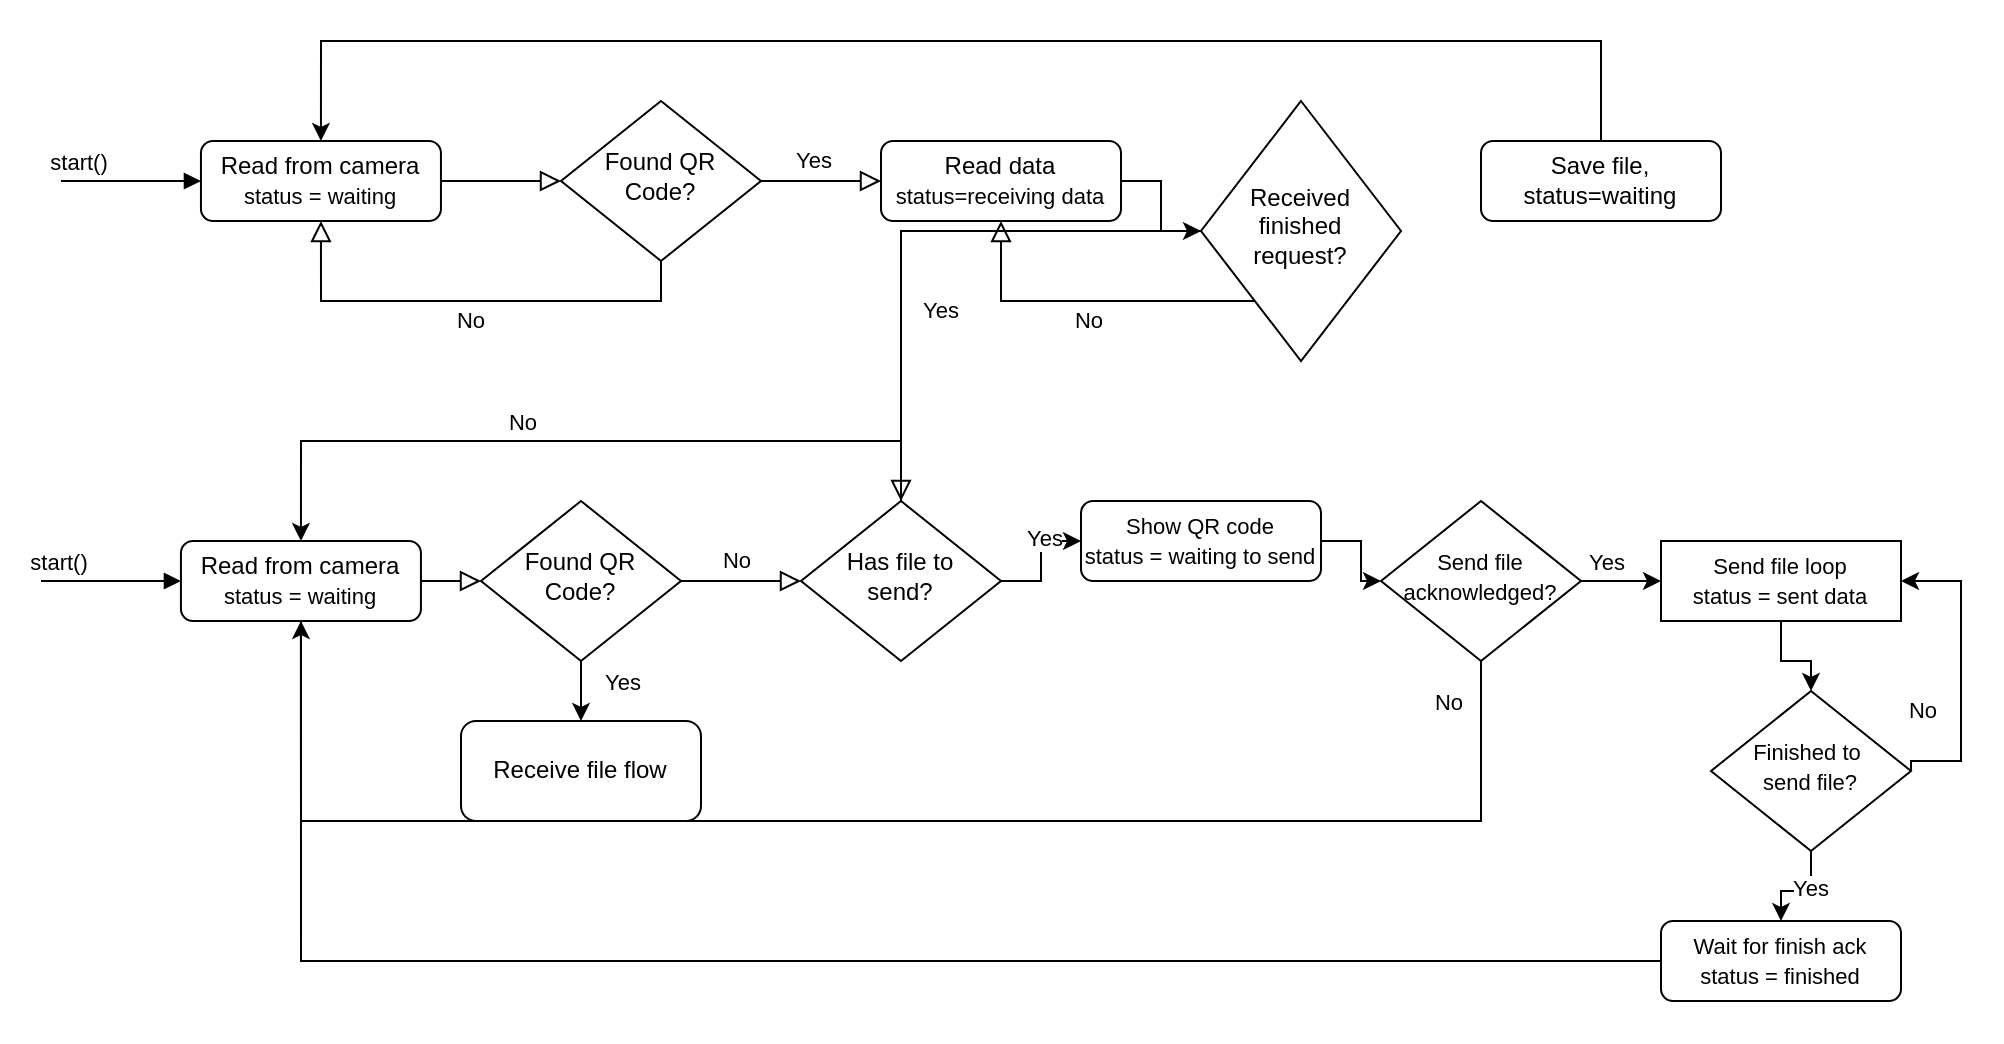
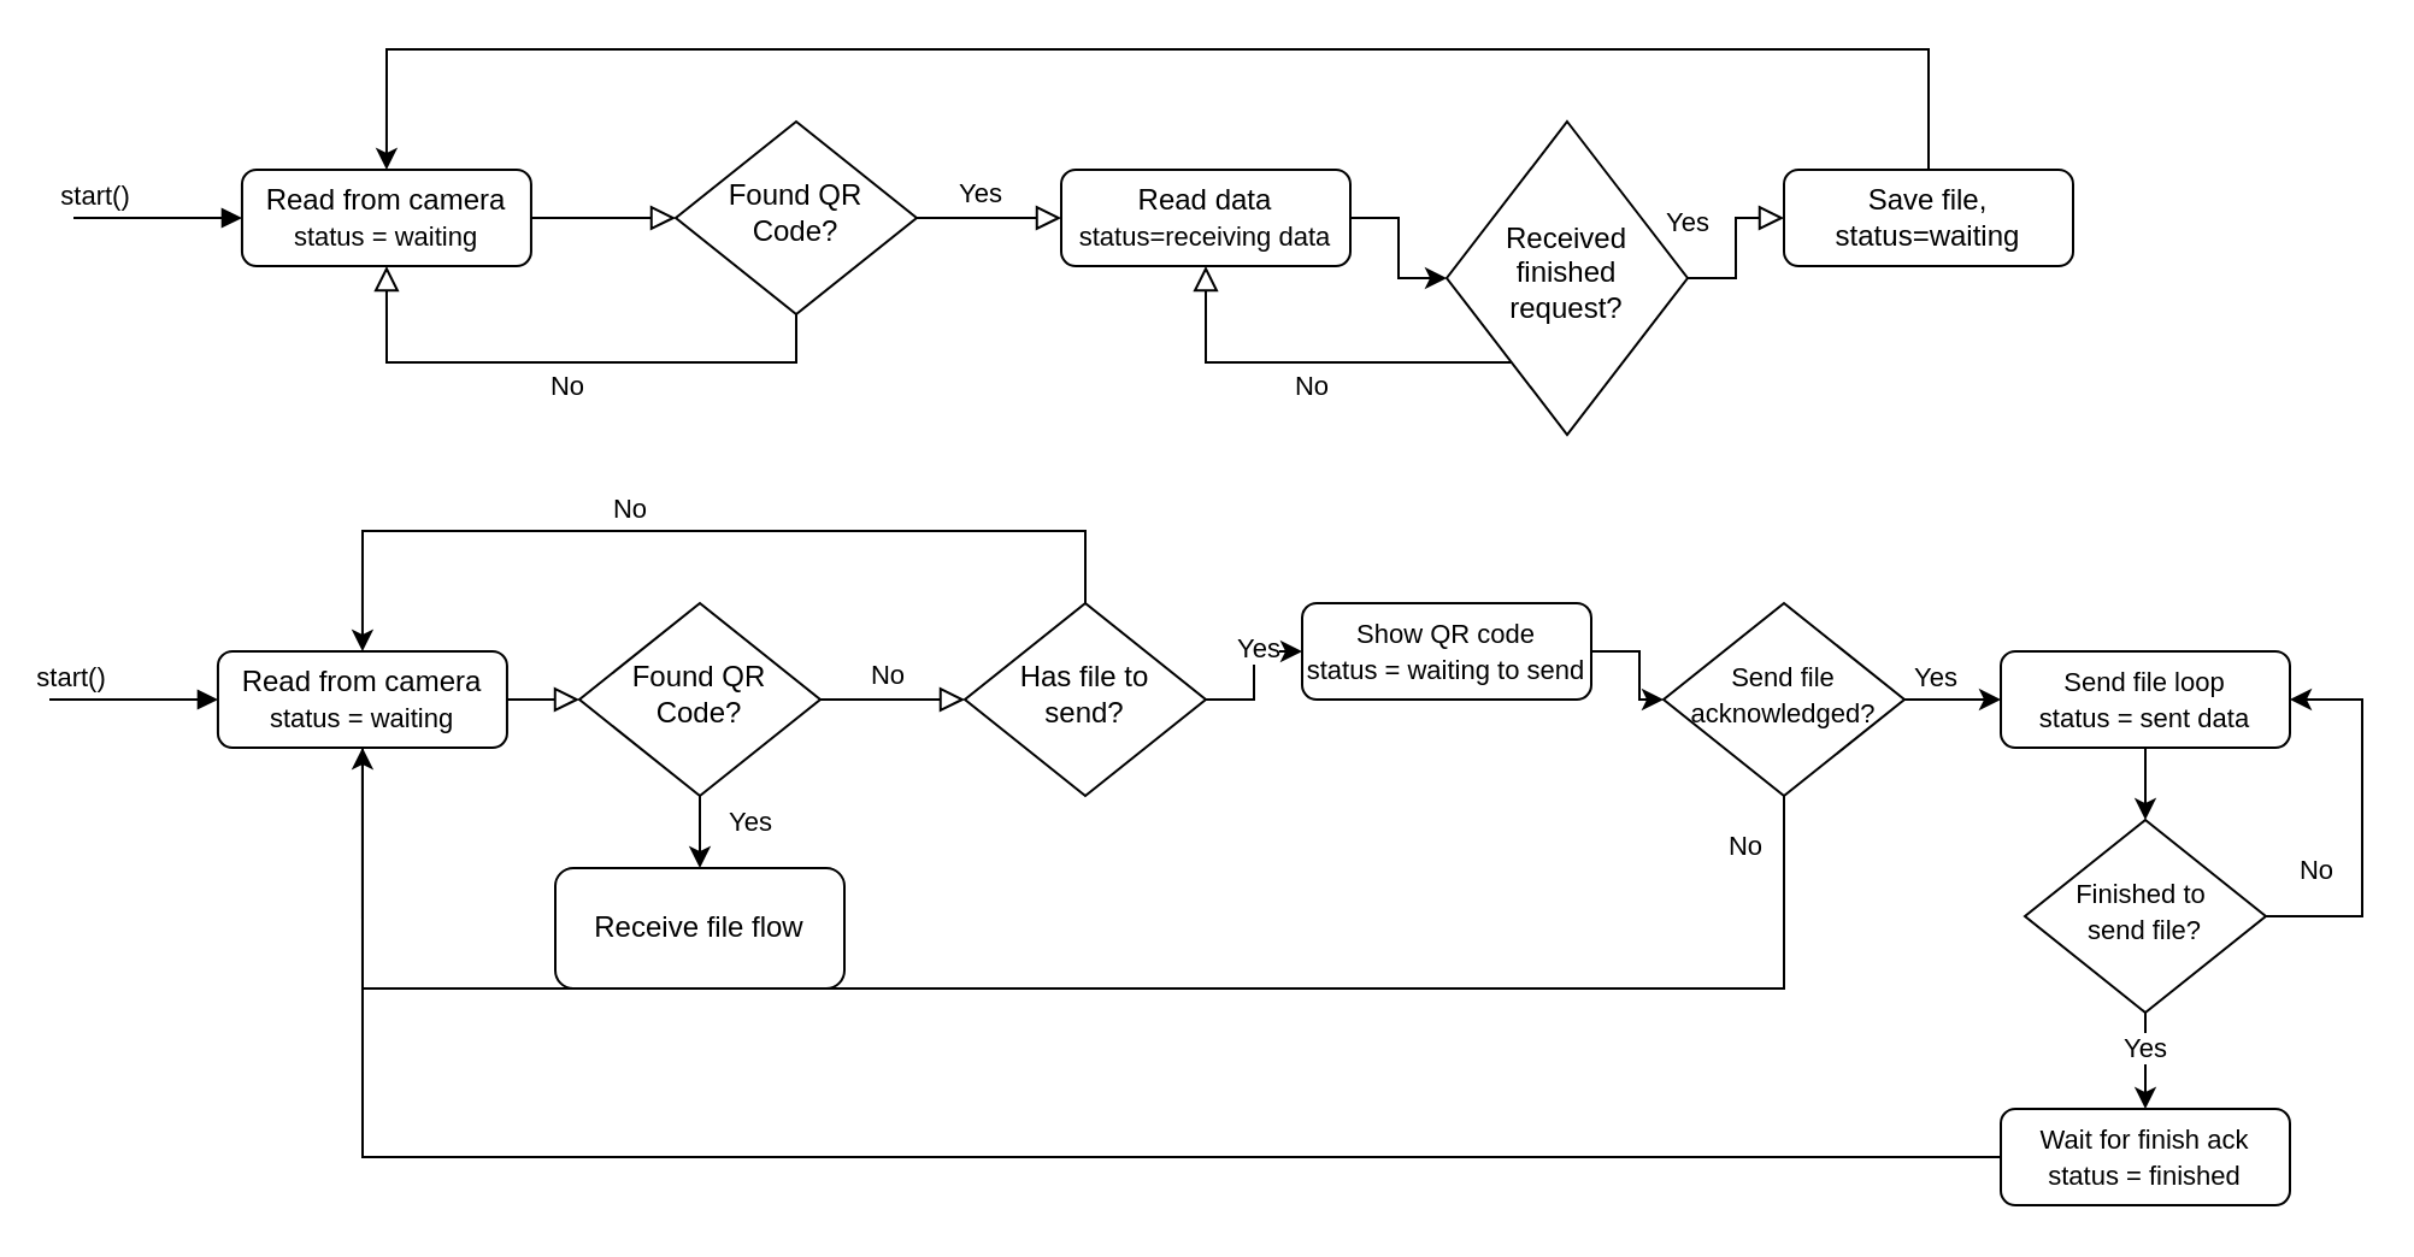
- <mxCell id="9" value="Yes" style="rounded=0;html=1;jettySize=auto;orthogonalLoop=1;fontSize=11;endArrow=block;endFill=0;endSize=8;strokeWidth=1;shadow=0;labelBackgroundColor=none;edgeStyle=orthogonalEdgeStyle;" parent="1" source="11" target="28" edge="1"><mxGeometry x="0.333" y="20" relative="1" as="geometry"><mxPoint as="offset" /></mxGeometry></mxCell>
+ <mxCell id="9" value="Yes" style="rounded=0;html=1;jettySize=auto;orthogonalLoop=1;fontSize=11;endArrow=block;endFill=0;endSize=8;strokeWidth=1;shadow=0;labelBackgroundColor=none;edgeStyle=orthogonalEdgeStyle;" parent="1" source="11" target="13" edge="1"><mxGeometry x="0.333" y="20" relative="1" as="geometry"><mxPoint as="offset" /></mxGeometry></mxCell>
- <mxCell id="38" value="&lt;div&gt;&lt;span style=&quot;background-color: rgb(255, 255, 255); font-size: 11px; text-wrap-mode: nowrap;&quot;&gt;Send file loop&lt;/span&gt;&lt;/div&gt;&lt;div&gt;&lt;span style=&quot;background-color: rgb(255, 255, 255); font-size: 11px; text-wrap-mode: nowrap;&quot;&gt;status = sent data&lt;/span&gt;&lt;/div&gt;" style="whiteSpace=wrap;html=1;fontSize=12;glass=0;strokeWidth=1;shadow=0;rounded=0;" parent="1" vertex="1"><mxGeometry x="830" y="270" width="120" height="40" as="geometry" /></mxCell>
+ <mxCell id="38" value="&lt;div&gt;&lt;span style=&quot;background-color: rgb(255, 255, 255); font-size: 11px; text-wrap-mode: nowrap;&quot;&gt;Send file loop&lt;/span&gt;&lt;/div&gt;&lt;div&gt;&lt;span style=&quot;background-color: rgb(255, 255, 255); font-size: 11px; text-wrap-mode: nowrap;&quot;&gt;status = sent data&lt;/span&gt;&lt;/div&gt;" style="rounded=1;whiteSpace=wrap;html=1;fontSize=12;glass=0;strokeWidth=1;shadow=0;" parent="1" vertex="1"><mxGeometry x="830" y="270" width="120" height="40" as="geometry" /></mxCell>
- <mxCell id="43" value="&lt;span style=&quot;font-size: 11px;&quot;&gt;Finished to&amp;nbsp;&lt;/span&gt;&lt;div&gt;&lt;span style=&quot;font-size: 11px;&quot;&gt;send file?&lt;/span&gt;&lt;/div&gt;" style="rhombus;whiteSpace=wrap;html=1;shadow=0;fontFamily=Helvetica;fontSize=12;align=center;strokeWidth=1;spacing=6;spacingTop=-4;" parent="1" vertex="1"><mxGeometry x="855" y="345" width="100" height="80" as="geometry" /></mxCell>
+ <mxCell id="43" value="&lt;span style=&quot;font-size: 11px;&quot;&gt;Finished to&amp;nbsp;&lt;/span&gt;&lt;div&gt;&lt;span style=&quot;font-size: 11px;&quot;&gt;send file?&lt;/span&gt;&lt;/div&gt;" style="rhombus;whiteSpace=wrap;html=1;shadow=0;fontFamily=Helvetica;fontSize=12;align=center;strokeWidth=1;spacing=6;spacingTop=-4;" parent="1" vertex="1"><mxGeometry x="840" y="340" width="100" height="80" as="geometry" /></mxCell>
